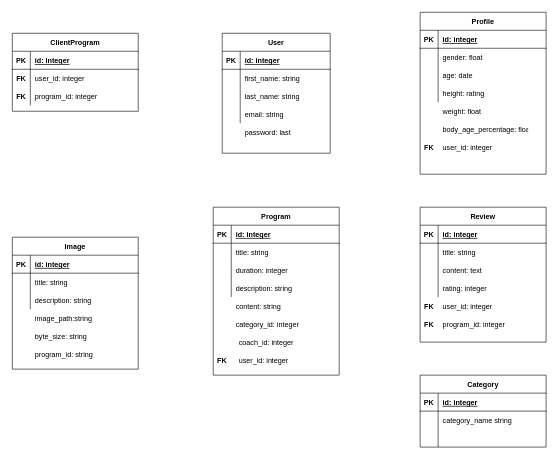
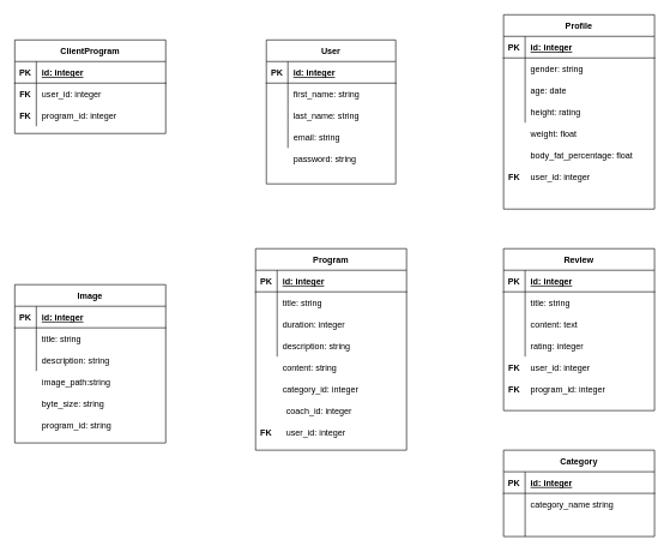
- <mxCell id="22" value="gender: float" style="shape=partialRectangle;connectable=0;fillColor=none;top=0;left=0;bottom=0;right=0;align=left;spacingLeft=6;overflow=hidden;" vertex="1" parent="20"><mxGeometry x="30" width="180" height="30" as="geometry" /></mxCell>
+ <mxCell id="22" value="gender: string" style="shape=partialRectangle;connectable=0;fillColor=none;top=0;left=0;bottom=0;right=0;align=left;spacingLeft=6;overflow=hidden;" vertex="1" parent="20"><mxGeometry x="30" width="180" height="30" as="geometry" /></mxCell>
- <mxCell id="34" value="body_age_percentage: float" style="shape=partialRectangle;connectable=0;fillColor=none;top=0;left=0;bottom=0;right=0;align=left;spacingLeft=6;overflow=hidden;" vertex="1" parent="32"><mxGeometry x="30" width="150" height="30" as="geometry" /></mxCell>
+ <mxCell id="34" value="body_fat_percentage: float" style="shape=partialRectangle;connectable=0;fillColor=none;top=0;left=0;bottom=0;right=0;align=left;spacingLeft=6;overflow=hidden;" vertex="1" parent="32"><mxGeometry x="30" width="150" height="30" as="geometry" /></mxCell>
- <mxCell id="15" value="password: last" style="shape=partialRectangle;connectable=0;fillColor=none;top=0;left=0;bottom=0;right=0;align=left;spacingLeft=6;overflow=hidden;" vertex="1" parent="1"><mxGeometry x="400" y="205" width="150" height="30" as="geometry" /></mxCell>
+ <mxCell id="15" value="password: string" style="shape=partialRectangle;connectable=0;fillColor=none;top=0;left=0;bottom=0;right=0;align=left;spacingLeft=6;overflow=hidden;" vertex="1" parent="1"><mxGeometry x="400" y="205" width="150" height="30" as="geometry" /></mxCell>
